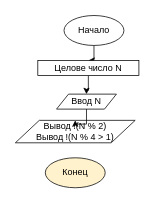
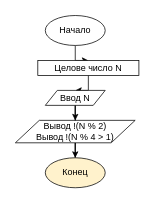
- <mxCell id="3" value="Начало" style="ellipse;whiteSpace=wrap;html=1;" vertex="1" parent="1"><mxGeometry x="85" y="20" width="80" height="40" as="geometry" /></mxCell>
+ <mxCell id="3" value="Начало" style="ellipse;whiteSpace=wrap;html=1;" vertex="1" parent="1"><mxGeometry x="60" y="20" width="80" height="40" as="geometry" /></mxCell>
- <mxCell id="10" value="Ввод&amp;nbsp;N" style="shape=parallelogram;perimeter=parallelogramPerimeter;whiteSpace=wrap;html=1;" vertex="1" parent="1"><mxGeometry x="75" y="125" width="80" height="20" as="geometry" /></mxCell>
+ <mxCell id="10" value="Ввод&amp;nbsp;N" style="shape=parallelogram;perimeter=parallelogramPerimeter;whiteSpace=wrap;html=1;" vertex="1" parent="1"><mxGeometry x="60" y="120" width="80" height="20" as="geometry" /></mxCell>
+ <mxCell id="4" style="edgeStyle=orthogonalEdgeStyle;rounded=0;orthogonalLoop=1;jettySize=auto;html=1;entryX=0.5;entryY=0;entryDx=0;entryDy=0;" edge="1" parent="1" source="5" target="6"><mxGeometry relative="1" as="geometry" /></mxCell>
